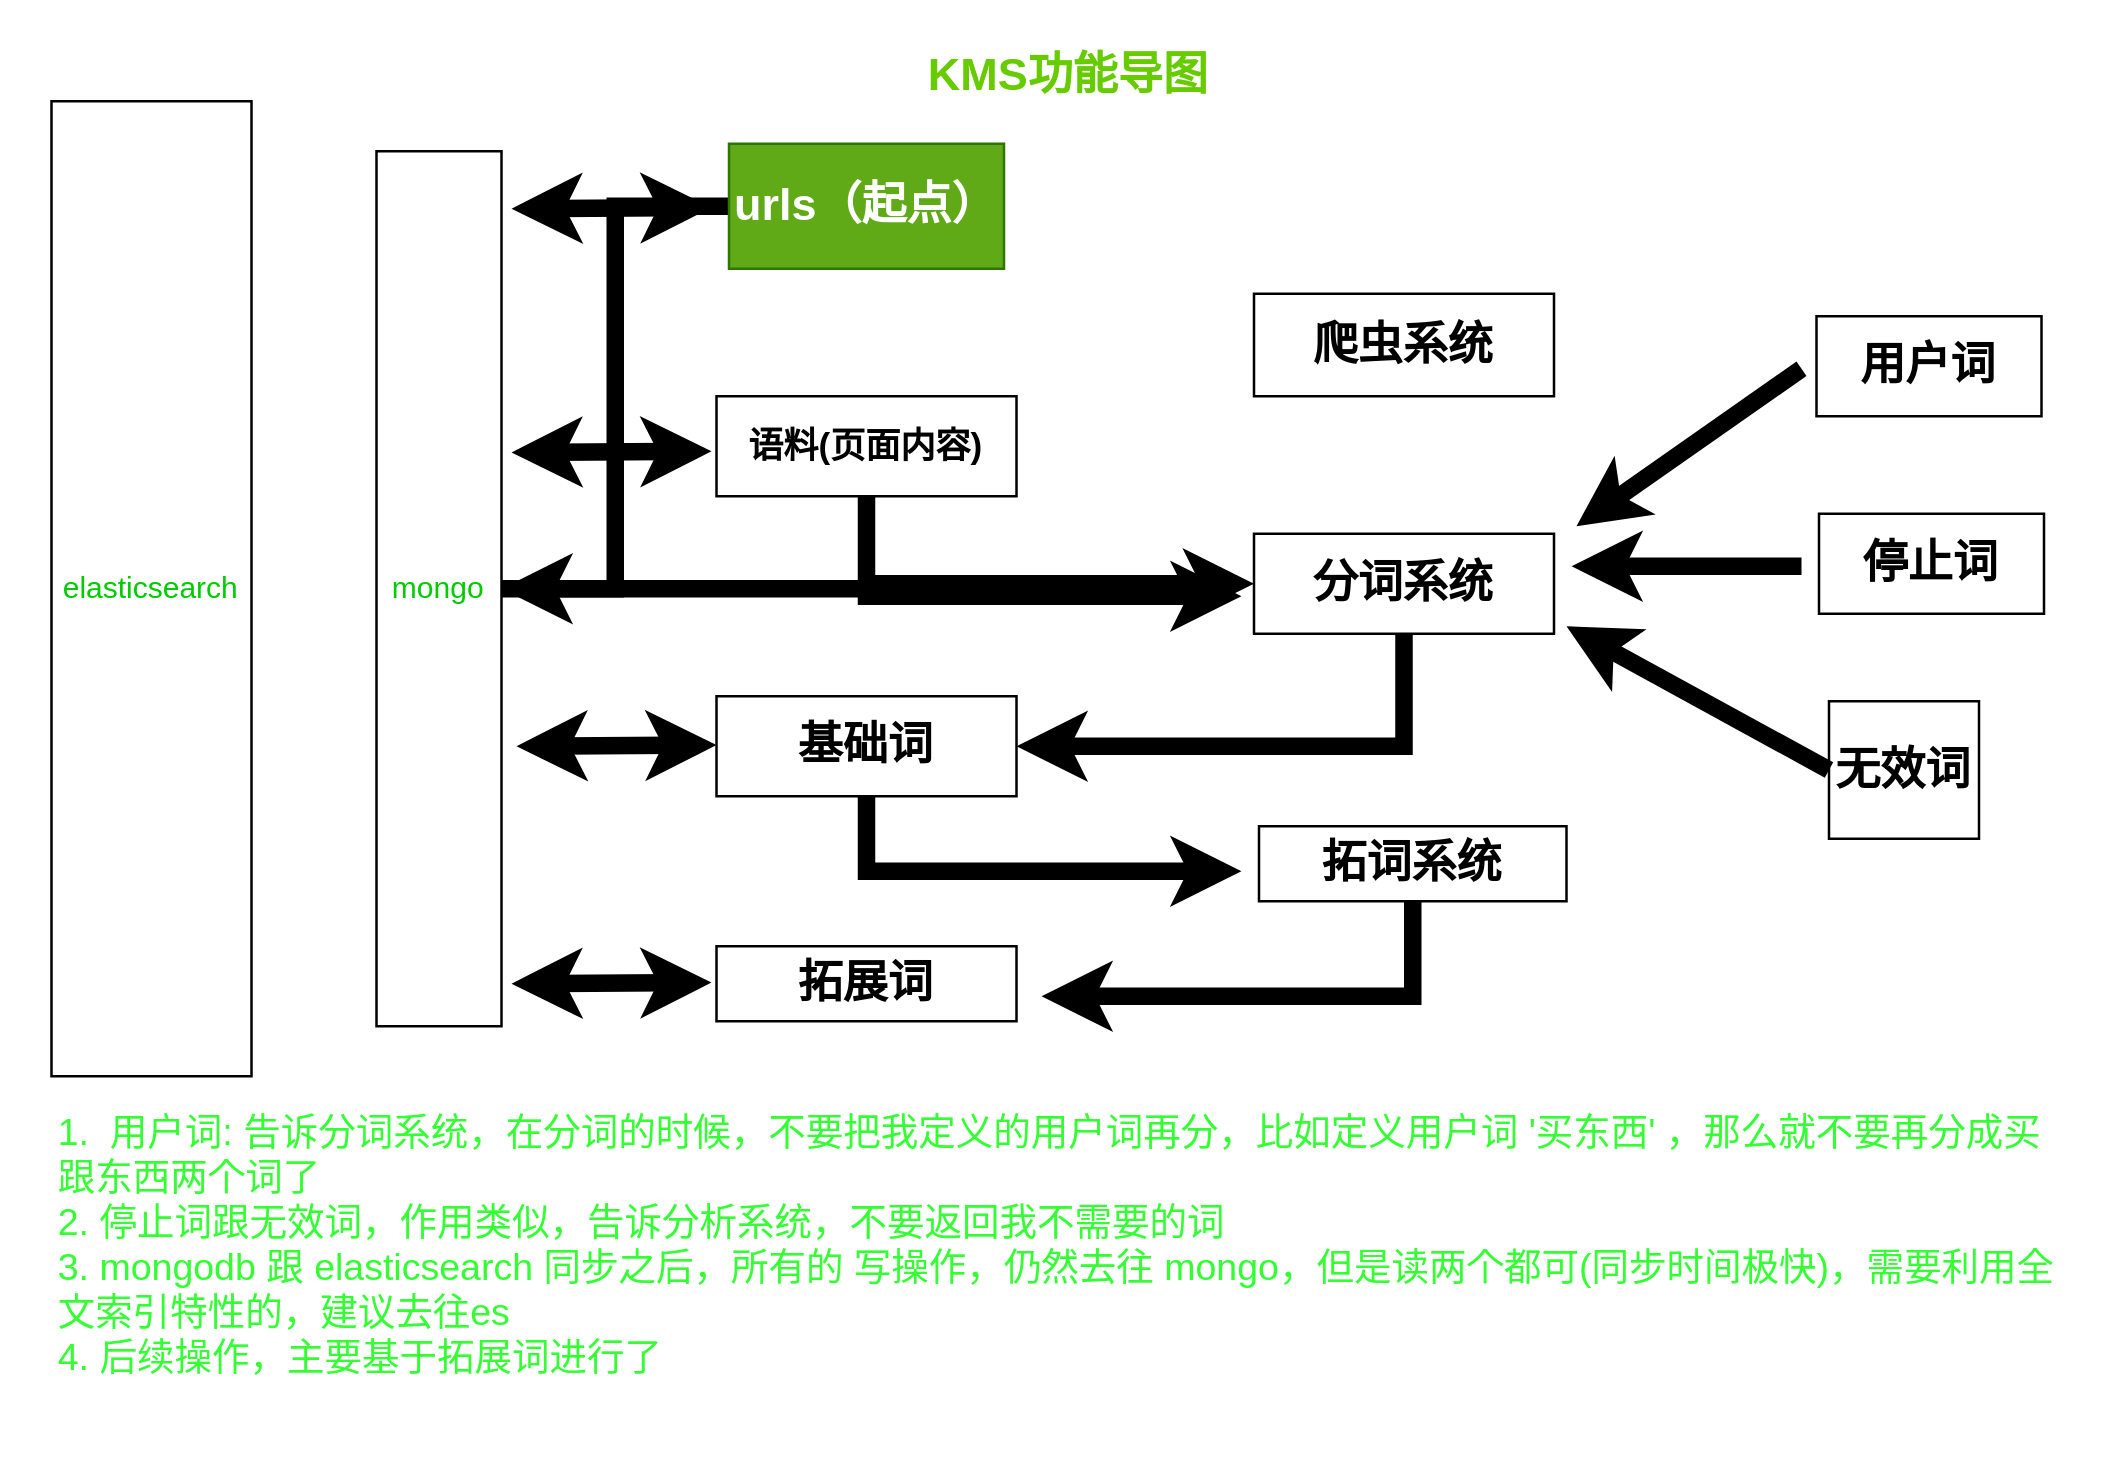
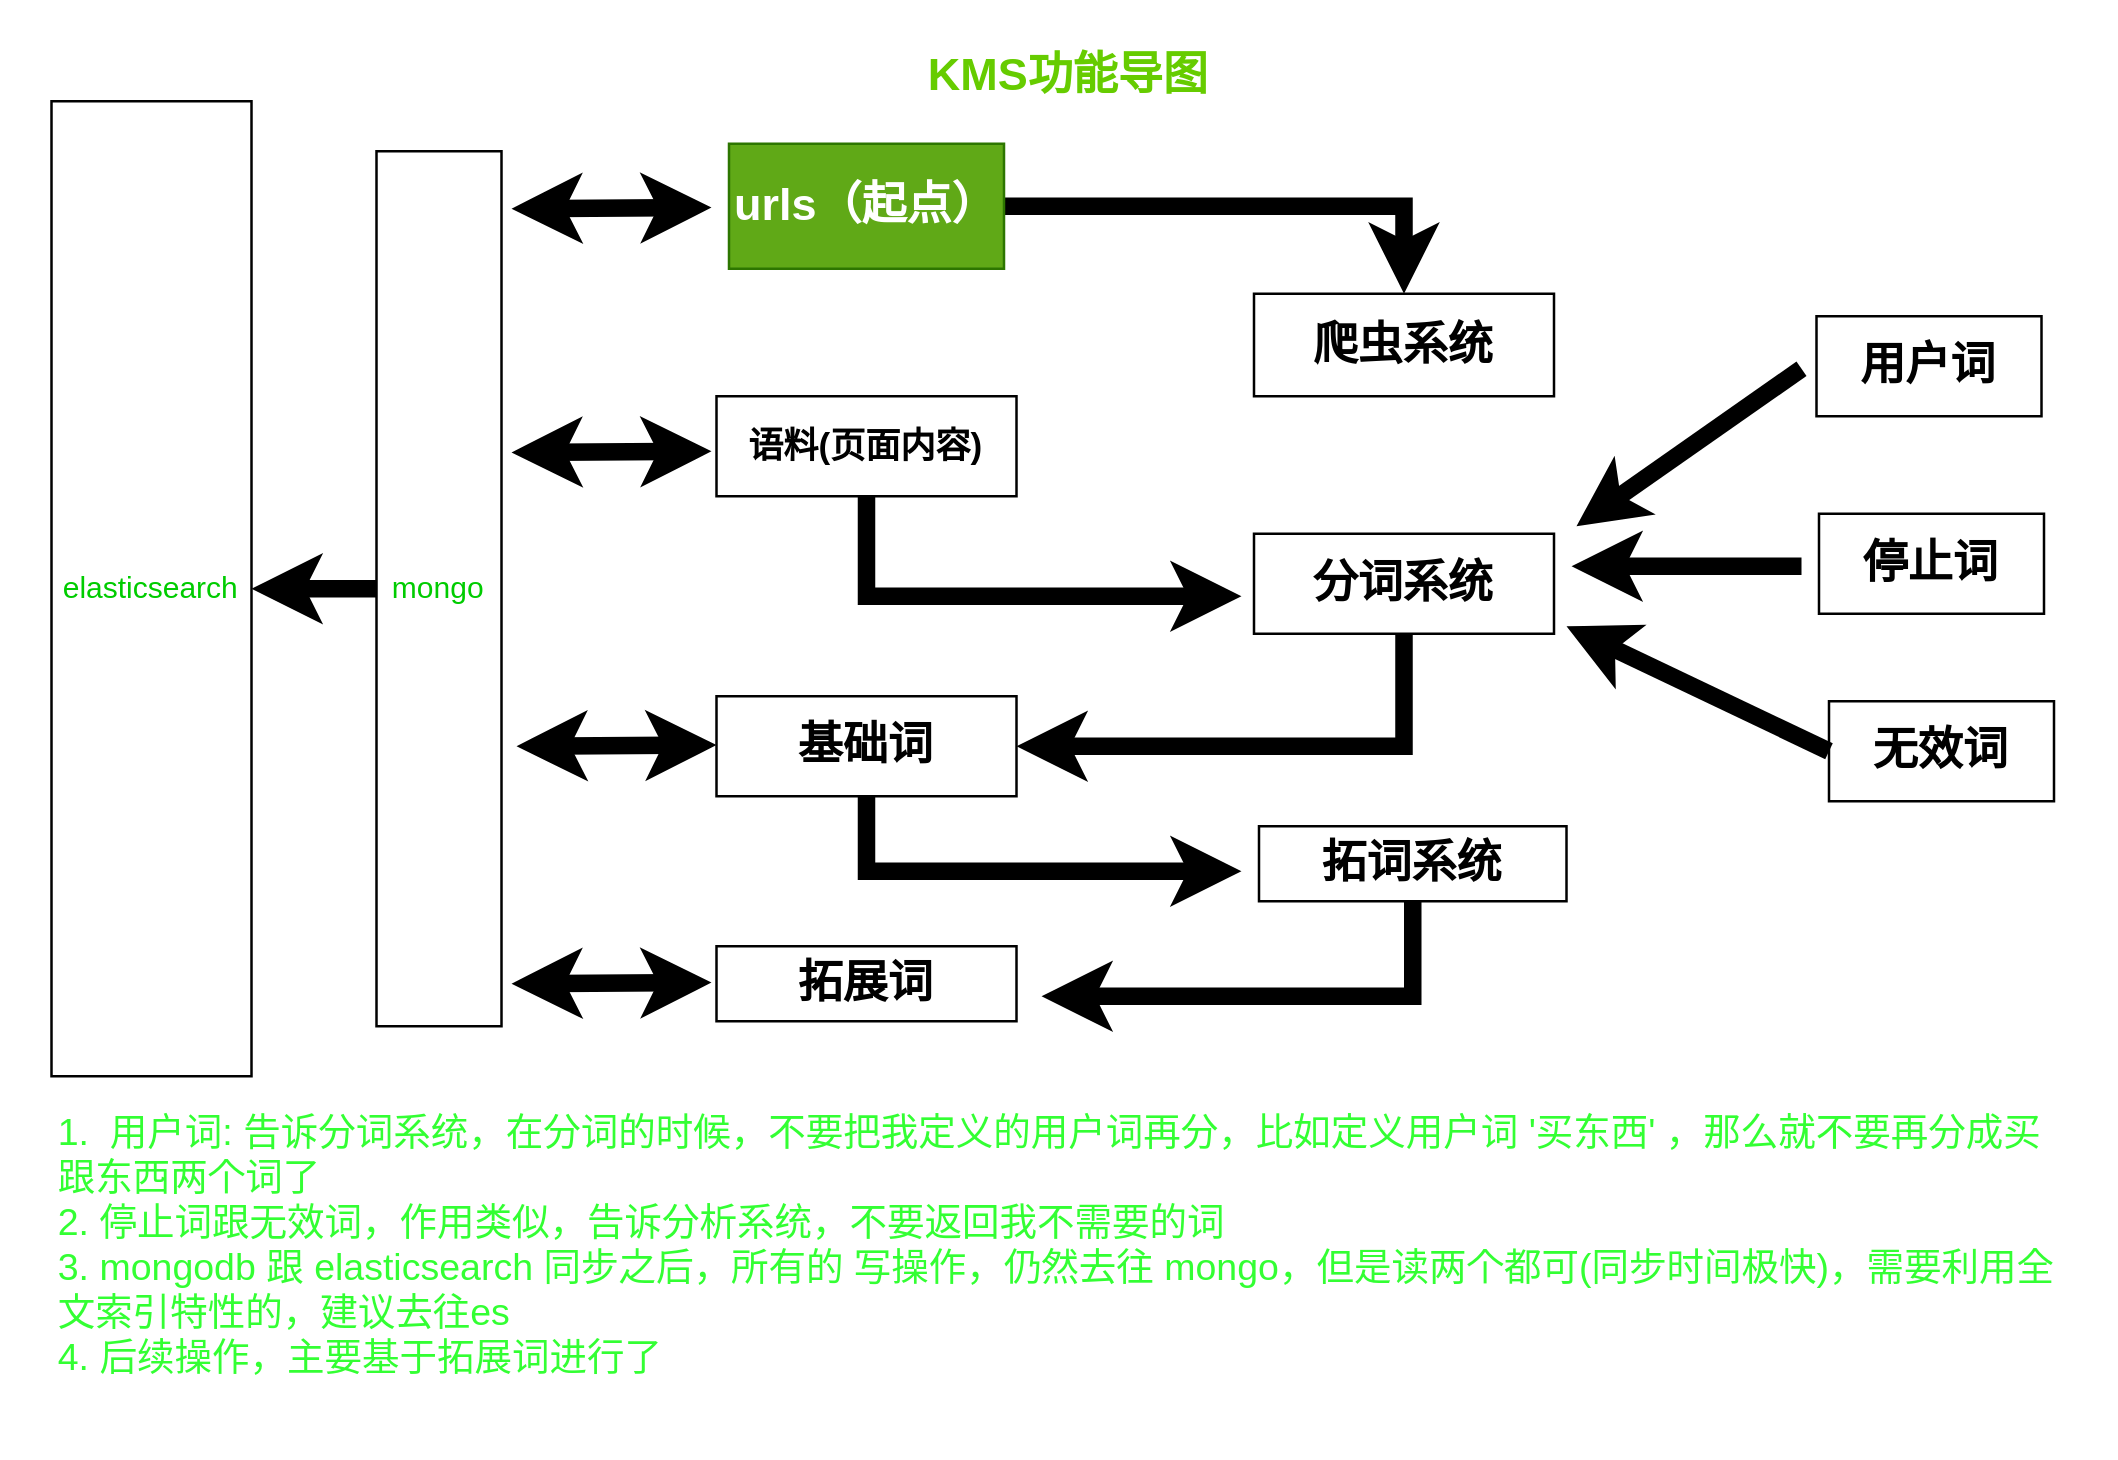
- <mxCell id="2" value="" style="edgeStyle=orthogonalEdgeStyle;rounded=0;orthogonalLoop=1;jettySize=auto;html=1;strokeWidth=7;" edge="1" parent="1" source="3" target="8"><mxGeometry relative="1" as="geometry" /></mxCell>
+ <mxCell id="2" value="" style="edgeStyle=orthogonalEdgeStyle;rounded=0;orthogonalLoop=1;jettySize=auto;html=1;strokeWidth=7;" edge="1" parent="1" source="3" target="6"><mxGeometry relative="1" as="geometry" /></mxCell>
- <mxCell id="7" value="" style="edgeStyle=orthogonalEdgeStyle;rounded=0;orthogonalLoop=1;jettySize=auto;html=1;strokeWidth=7;" edge="1" parent="1" source="8" target="11"><mxGeometry relative="1" as="geometry" /></mxCell>
+ <mxCell id="7" value="" style="edgeStyle=orthogonalEdgeStyle;rounded=0;orthogonalLoop=1;jettySize=auto;html=1;strokeWidth=7;" edge="1" parent="1" source="8" target="9"><mxGeometry relative="1" as="geometry" /></mxCell>
- <mxCell id="23" value="&lt;h2&gt;无效词&lt;/h2&gt;" style="rounded=0;whiteSpace=wrap;html=1;" vertex="1" parent="1"><mxGeometry x="731" y="280" width="60" height="55" as="geometry" /></mxCell>
+ <mxCell id="23" value="&lt;h2&gt;无效词&lt;/h2&gt;" style="rounded=0;whiteSpace=wrap;html=1;" vertex="1" parent="1"><mxGeometry x="731" y="280" width="90" height="40" as="geometry" /></mxCell>
